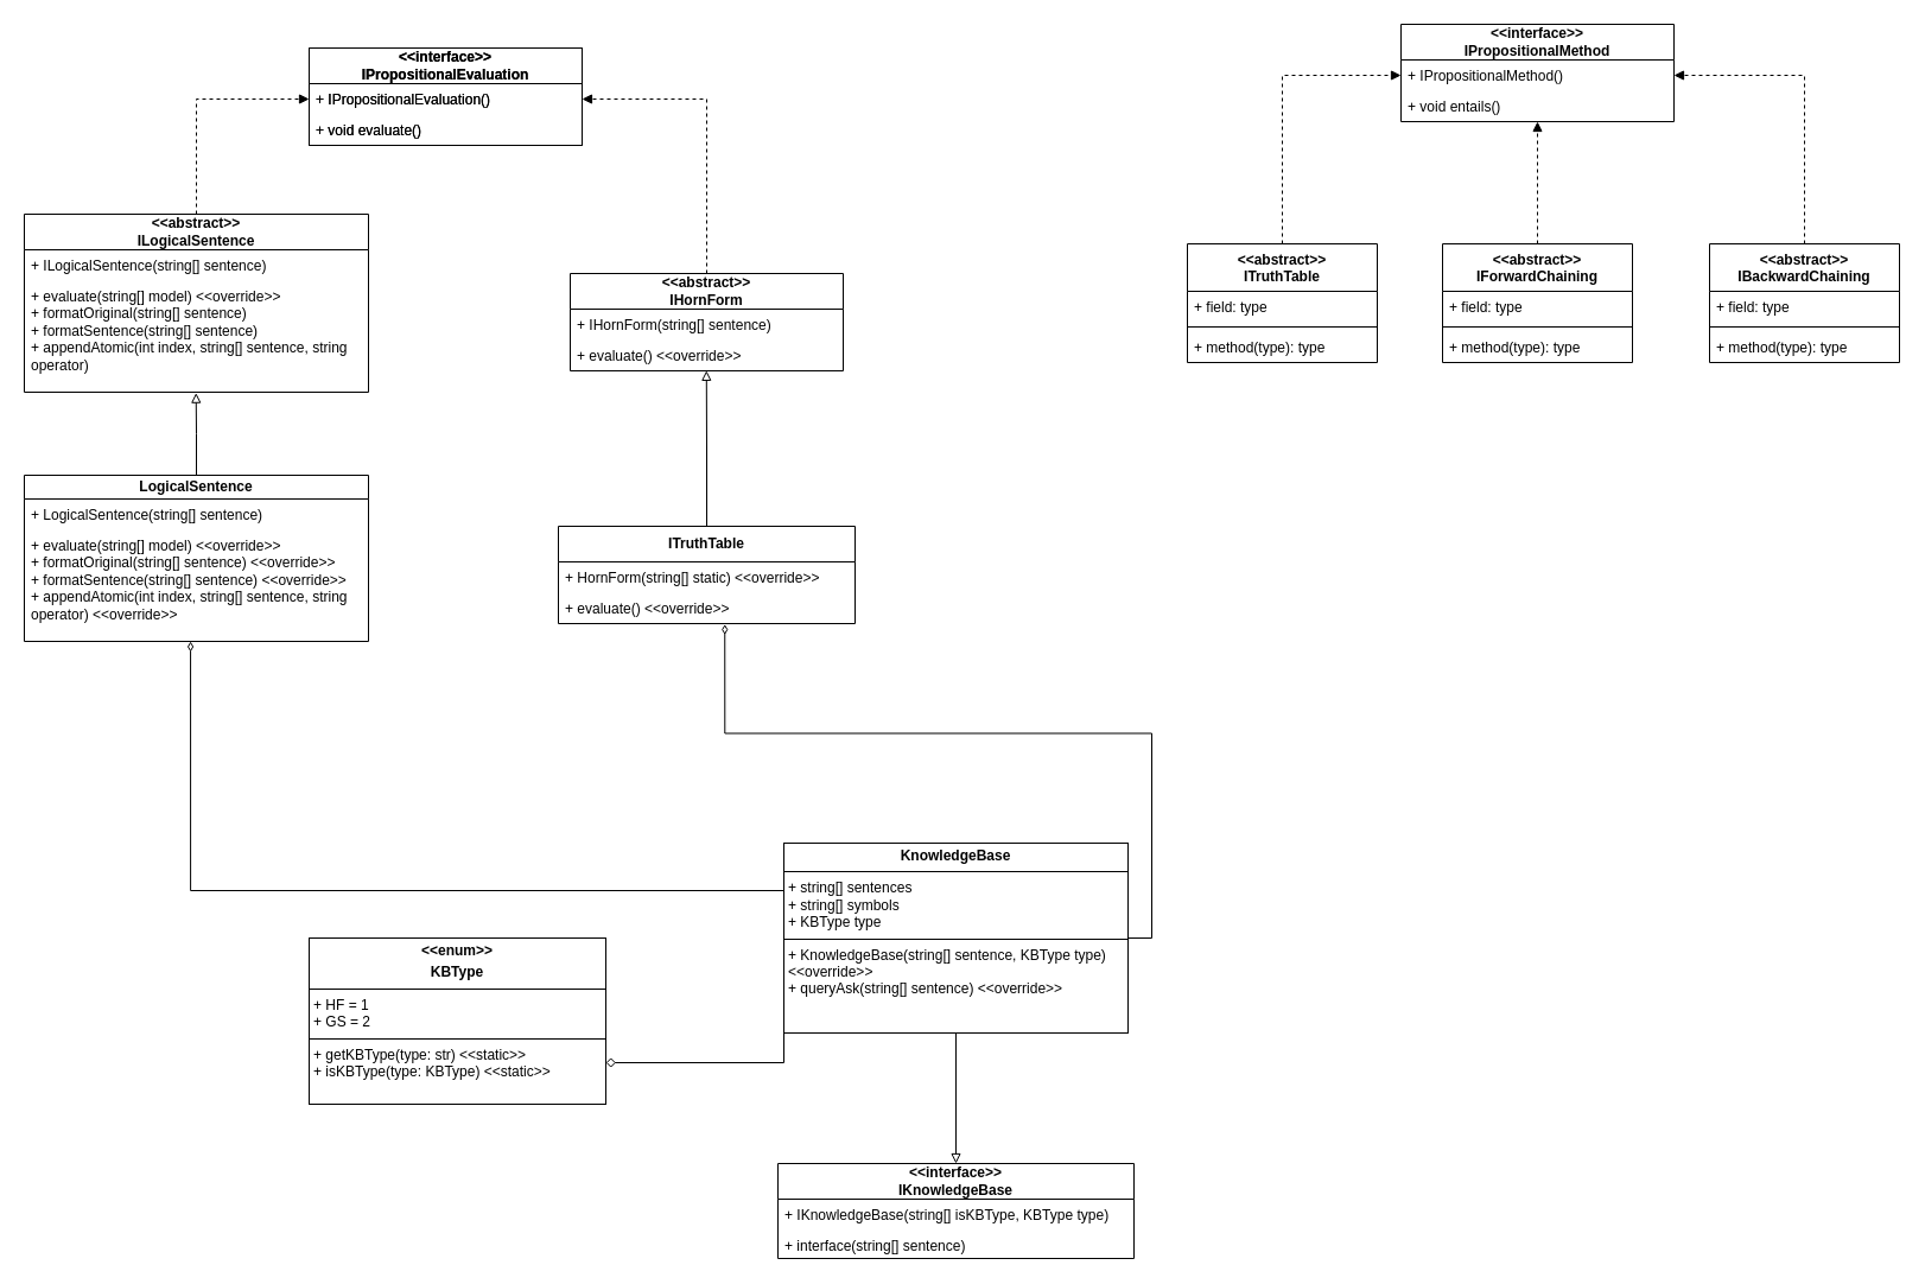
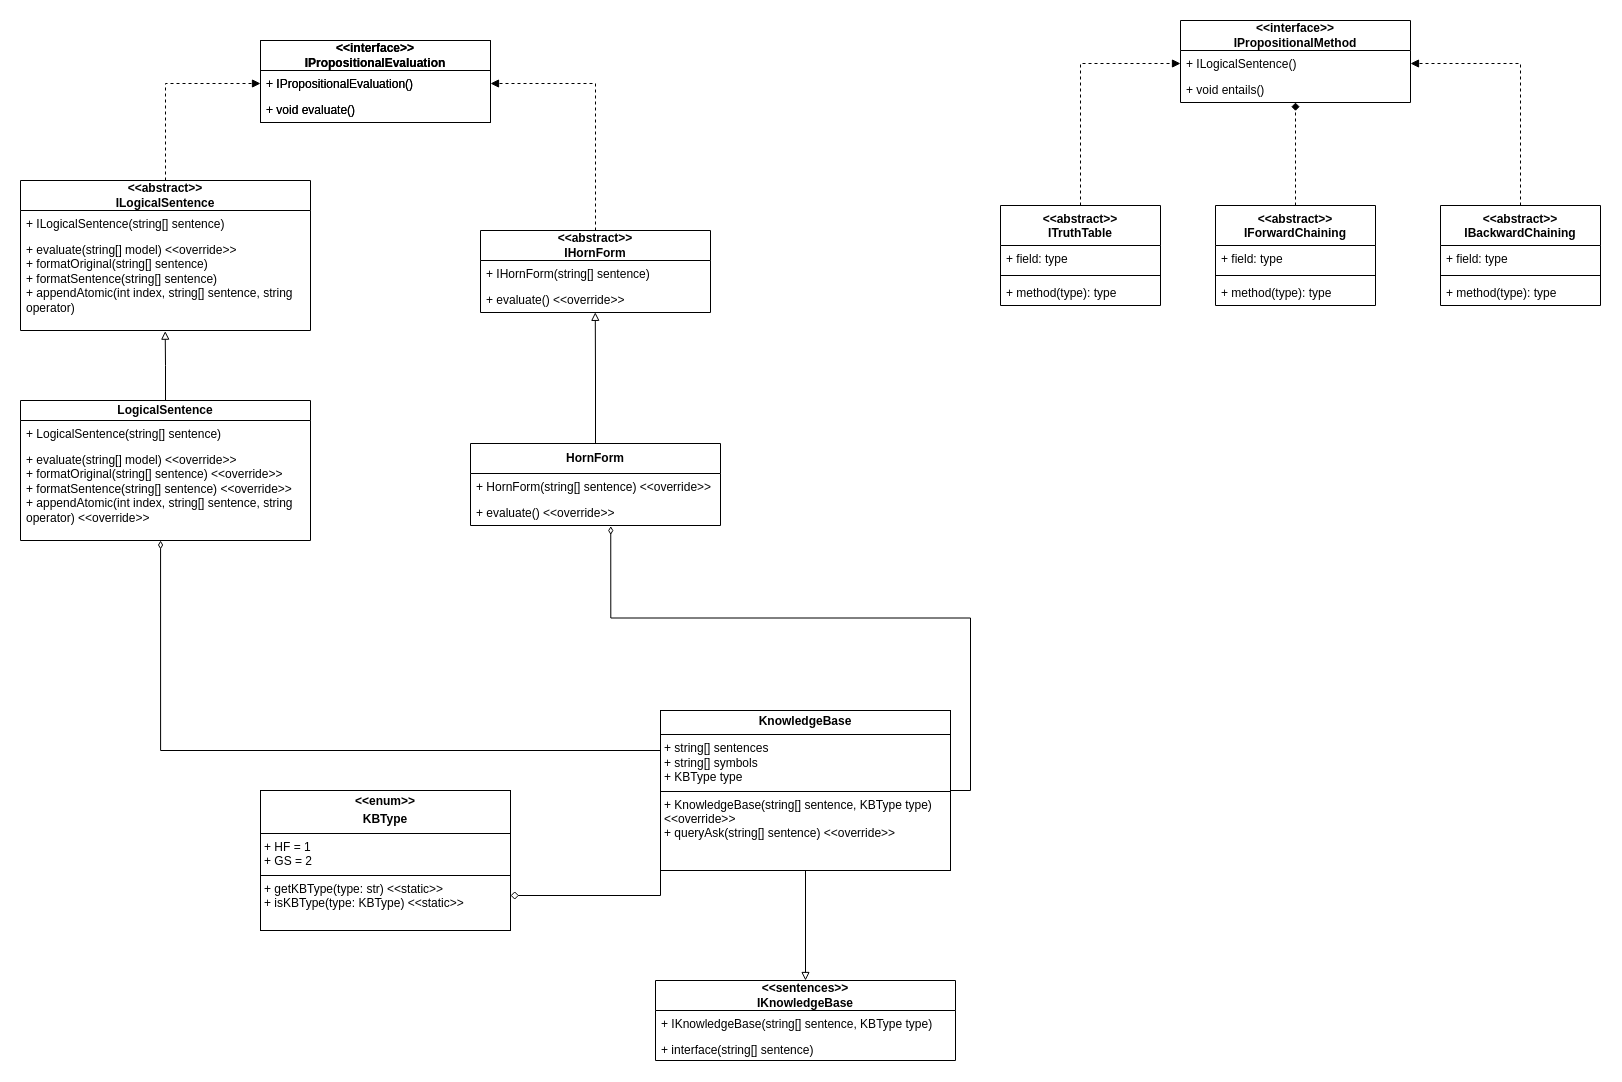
- <mxCell id="6" value="+ IPropositionalMethod()" style="text;strokeColor=none;fillColor=none;align=left;verticalAlign=top;spacingLeft=4;spacingRight=4;overflow=hidden;rotatable=0;points=[[0,0.5],[1,0.5]];portConstraint=eastwest;whiteSpace=wrap;html=1;" vertex="1" parent="5"><mxGeometry y="30" width="230" height="26" as="geometry" /></mxCell>
+ <mxCell id="6" value="+ ILogicalSentence()" style="text;strokeColor=none;fillColor=none;align=left;verticalAlign=top;spacingLeft=4;spacingRight=4;overflow=hidden;rotatable=0;points=[[0,0.5],[1,0.5]];portConstraint=eastwest;whiteSpace=wrap;html=1;" vertex="1" parent="5"><mxGeometry y="30" width="230" height="26" as="geometry" /></mxCell>
- <mxCell id="35" style="edgeStyle=orthogonalEdgeStyle;rounded=0;orthogonalLoop=1;jettySize=auto;html=1;exitX=0.5;exitY=0;exitDx=0;exitDy=0;entryX=0.5;entryY=1;entryDx=0;entryDy=0;dashed=1;endArrow=block;endFill=1;" edge="1" parent="1" source="36" target="5"><mxGeometry relative="1" as="geometry"><mxPoint x="1294.696" y="110" as="targetPoint" /></mxGeometry></mxCell>
+ <mxCell id="35" style="edgeStyle=orthogonalEdgeStyle;rounded=0;orthogonalLoop=1;jettySize=auto;html=1;exitX=0.5;exitY=0;exitDx=0;exitDy=0;entryX=0.5;entryY=1;entryDx=0;entryDy=0;dashed=1;endArrow=diamond;endFill=1;" edge="1" parent="1" source="36" target="5"><mxGeometry relative="1" as="geometry"><mxPoint x="1294.696" y="110" as="targetPoint" /></mxGeometry></mxCell>
- <mxCell id="24" value="&lt;b&gt;ITruthTable&lt;/b&gt;" style="swimlane;fontStyle=0;childLayout=stackLayout;horizontal=1;startSize=30;fillColor=none;horizontalStack=0;resizeParent=1;resizeParentMax=0;resizeLast=0;collapsible=1;marginBottom=0;whiteSpace=wrap;html=1;" vertex="1" parent="1"><mxGeometry x="470" y="443" width="250" height="82" as="geometry" /></mxCell>
+ <mxCell id="24" value="&lt;b&gt;HornForm&lt;/b&gt;" style="swimlane;fontStyle=0;childLayout=stackLayout;horizontal=1;startSize=30;fillColor=none;horizontalStack=0;resizeParent=1;resizeParentMax=0;resizeLast=0;collapsible=1;marginBottom=0;whiteSpace=wrap;html=1;" vertex="1" parent="1"><mxGeometry x="470" y="443" width="250" height="82" as="geometry" /></mxCell>
- <mxCell id="25" value="+ HornForm(string[] static) &amp;lt;&amp;lt;override&amp;gt;&amp;gt;" style="text;strokeColor=none;fillColor=none;align=left;verticalAlign=top;spacingLeft=4;spacingRight=4;overflow=hidden;rotatable=0;points=[[0,0.5],[1,0.5]];portConstraint=eastwest;whiteSpace=wrap;html=1;" vertex="1" parent="24"><mxGeometry y="30" width="250" height="26" as="geometry" /></mxCell>
+ <mxCell id="25" value="+ HornForm(string[] sentence) &amp;lt;&amp;lt;override&amp;gt;&amp;gt;" style="text;strokeColor=none;fillColor=none;align=left;verticalAlign=top;spacingLeft=4;spacingRight=4;overflow=hidden;rotatable=0;points=[[0,0.5],[1,0.5]];portConstraint=eastwest;whiteSpace=wrap;html=1;" vertex="1" parent="24"><mxGeometry y="30" width="250" height="26" as="geometry" /></mxCell>
- <mxCell id="45" value="&lt;div&gt;&lt;b&gt;&amp;lt;&amp;lt;interface&amp;gt;&amp;gt;&lt;/b&gt;&lt;/div&gt;&lt;b&gt;IKnowledgeBase&lt;/b&gt;" style="swimlane;fontStyle=0;childLayout=stackLayout;horizontal=1;startSize=30;fillColor=none;horizontalStack=0;resizeParent=1;resizeParentMax=0;resizeLast=0;collapsible=1;marginBottom=0;whiteSpace=wrap;html=1;" vertex="1" parent="1"><mxGeometry x="655" y="980" width="300" height="80" as="geometry" /></mxCell>
+ <mxCell id="45" value="&lt;div&gt;&lt;b&gt;&amp;lt;&amp;lt;sentences&amp;gt;&amp;gt;&lt;/b&gt;&lt;/div&gt;&lt;b&gt;IKnowledgeBase&lt;/b&gt;" style="swimlane;fontStyle=0;childLayout=stackLayout;horizontal=1;startSize=30;fillColor=none;horizontalStack=0;resizeParent=1;resizeParentMax=0;resizeLast=0;collapsible=1;marginBottom=0;whiteSpace=wrap;html=1;" vertex="1" parent="1"><mxGeometry x="655" y="980" width="300" height="80" as="geometry" /></mxCell>
- <mxCell id="46" value="+ IKnowledgeBase(string[] isKBType, KBType type)" style="text;strokeColor=none;fillColor=none;align=left;verticalAlign=top;spacingLeft=4;spacingRight=4;overflow=hidden;rotatable=0;points=[[0,0.5],[1,0.5]];portConstraint=eastwest;whiteSpace=wrap;html=1;" vertex="1" parent="45"><mxGeometry y="30" width="300" height="26" as="geometry" /></mxCell>
+ <mxCell id="46" value="+ IKnowledgeBase(string[] sentence, KBType type)" style="text;strokeColor=none;fillColor=none;align=left;verticalAlign=top;spacingLeft=4;spacingRight=4;overflow=hidden;rotatable=0;points=[[0,0.5],[1,0.5]];portConstraint=eastwest;whiteSpace=wrap;html=1;" vertex="1" parent="45"><mxGeometry y="30" width="300" height="26" as="geometry" /></mxCell>
